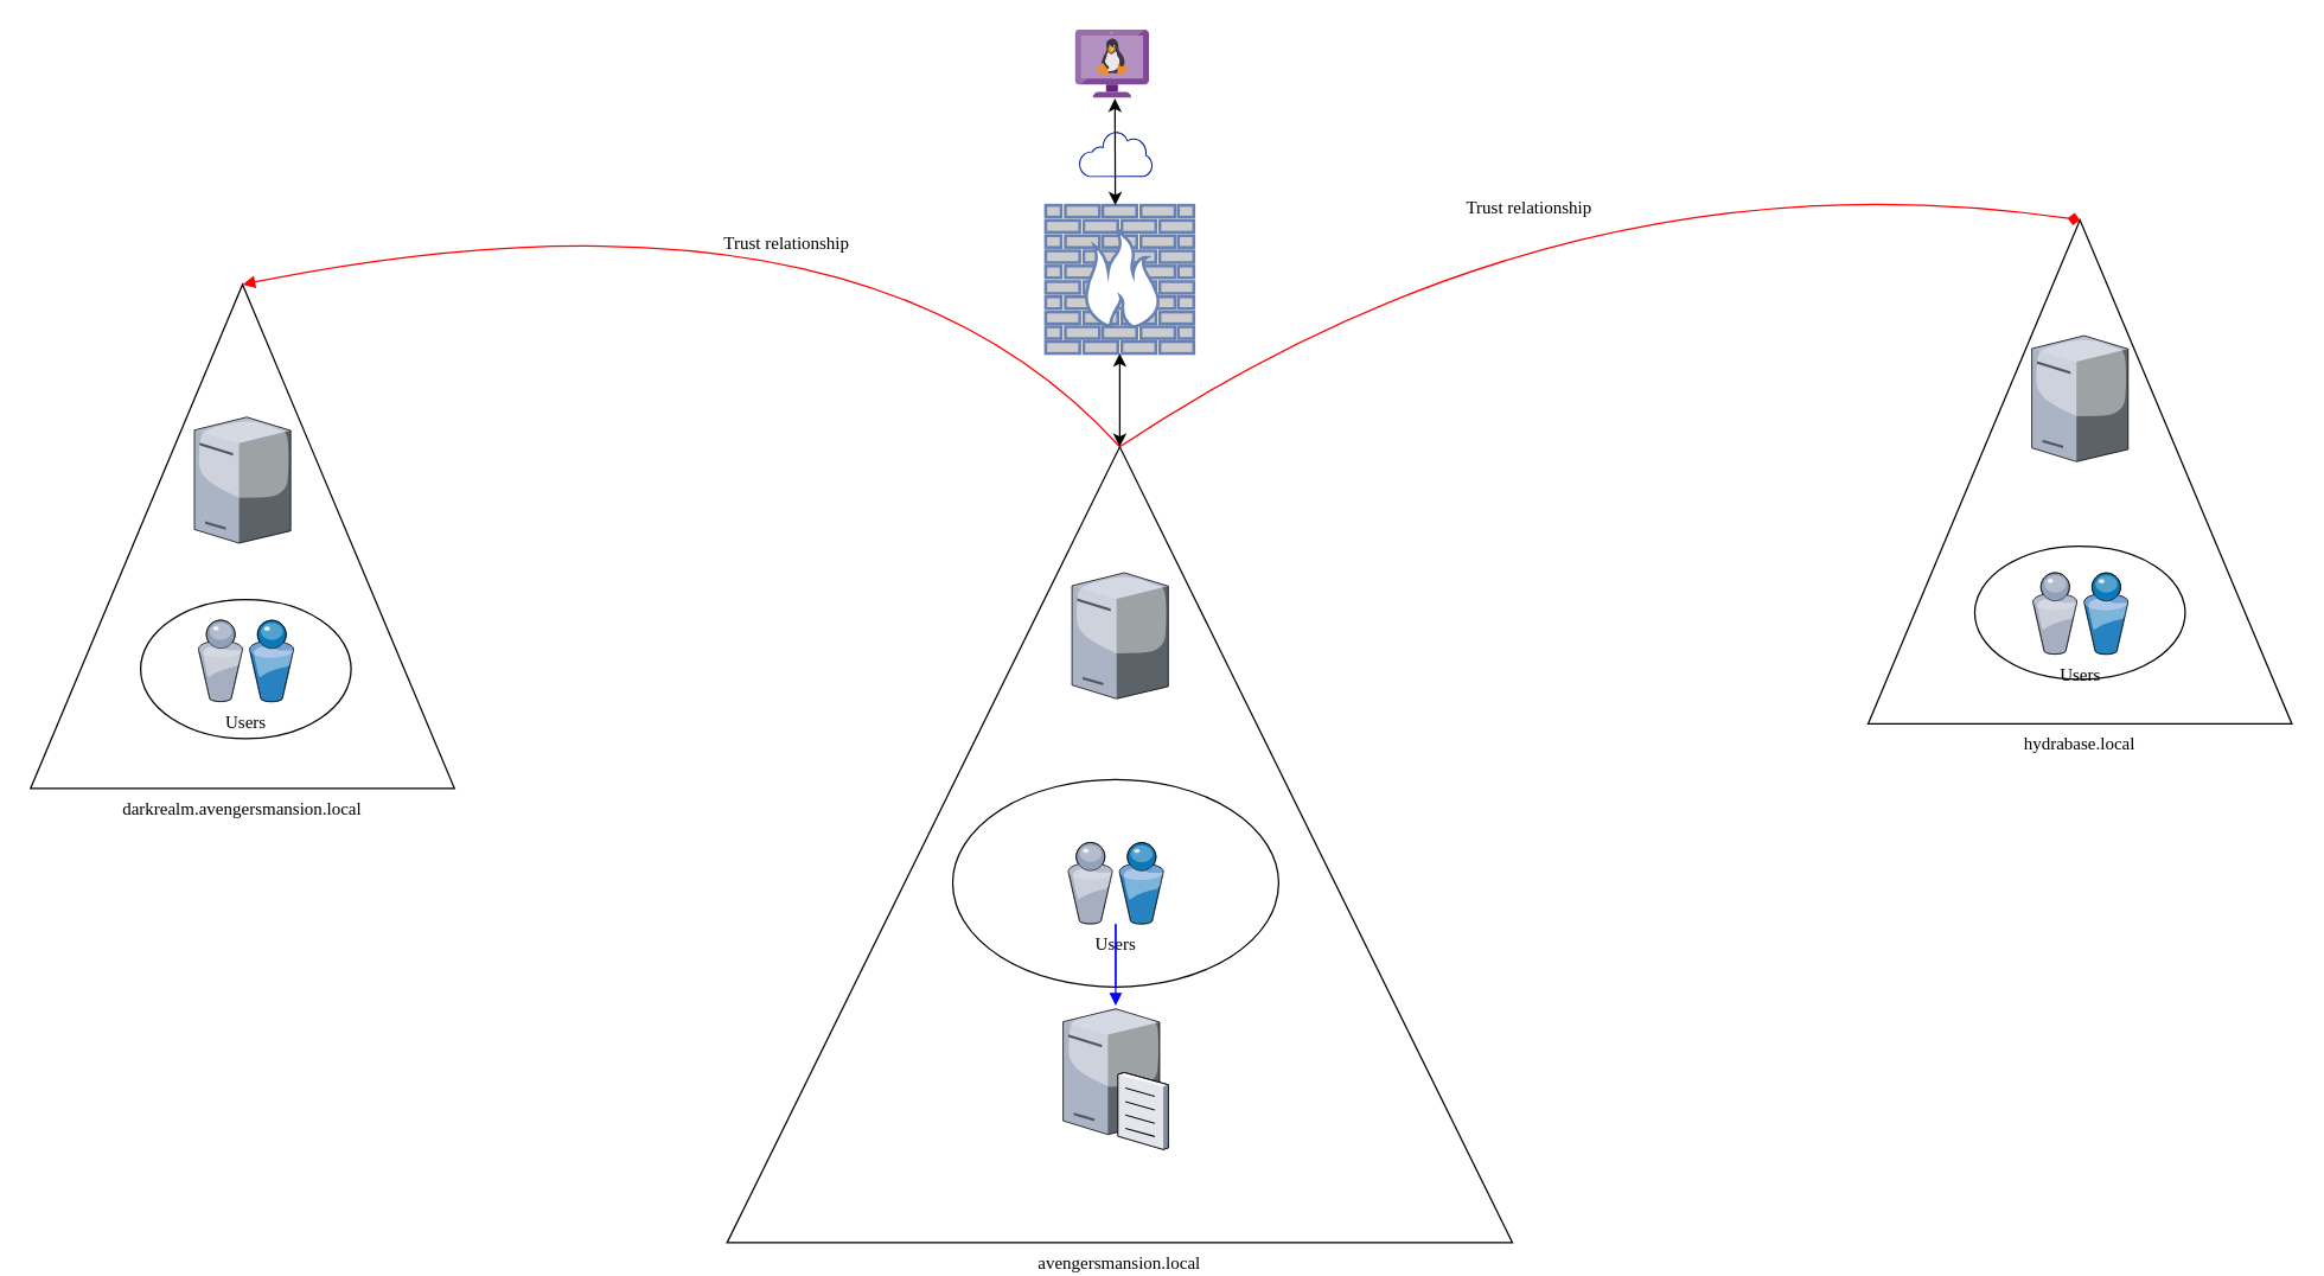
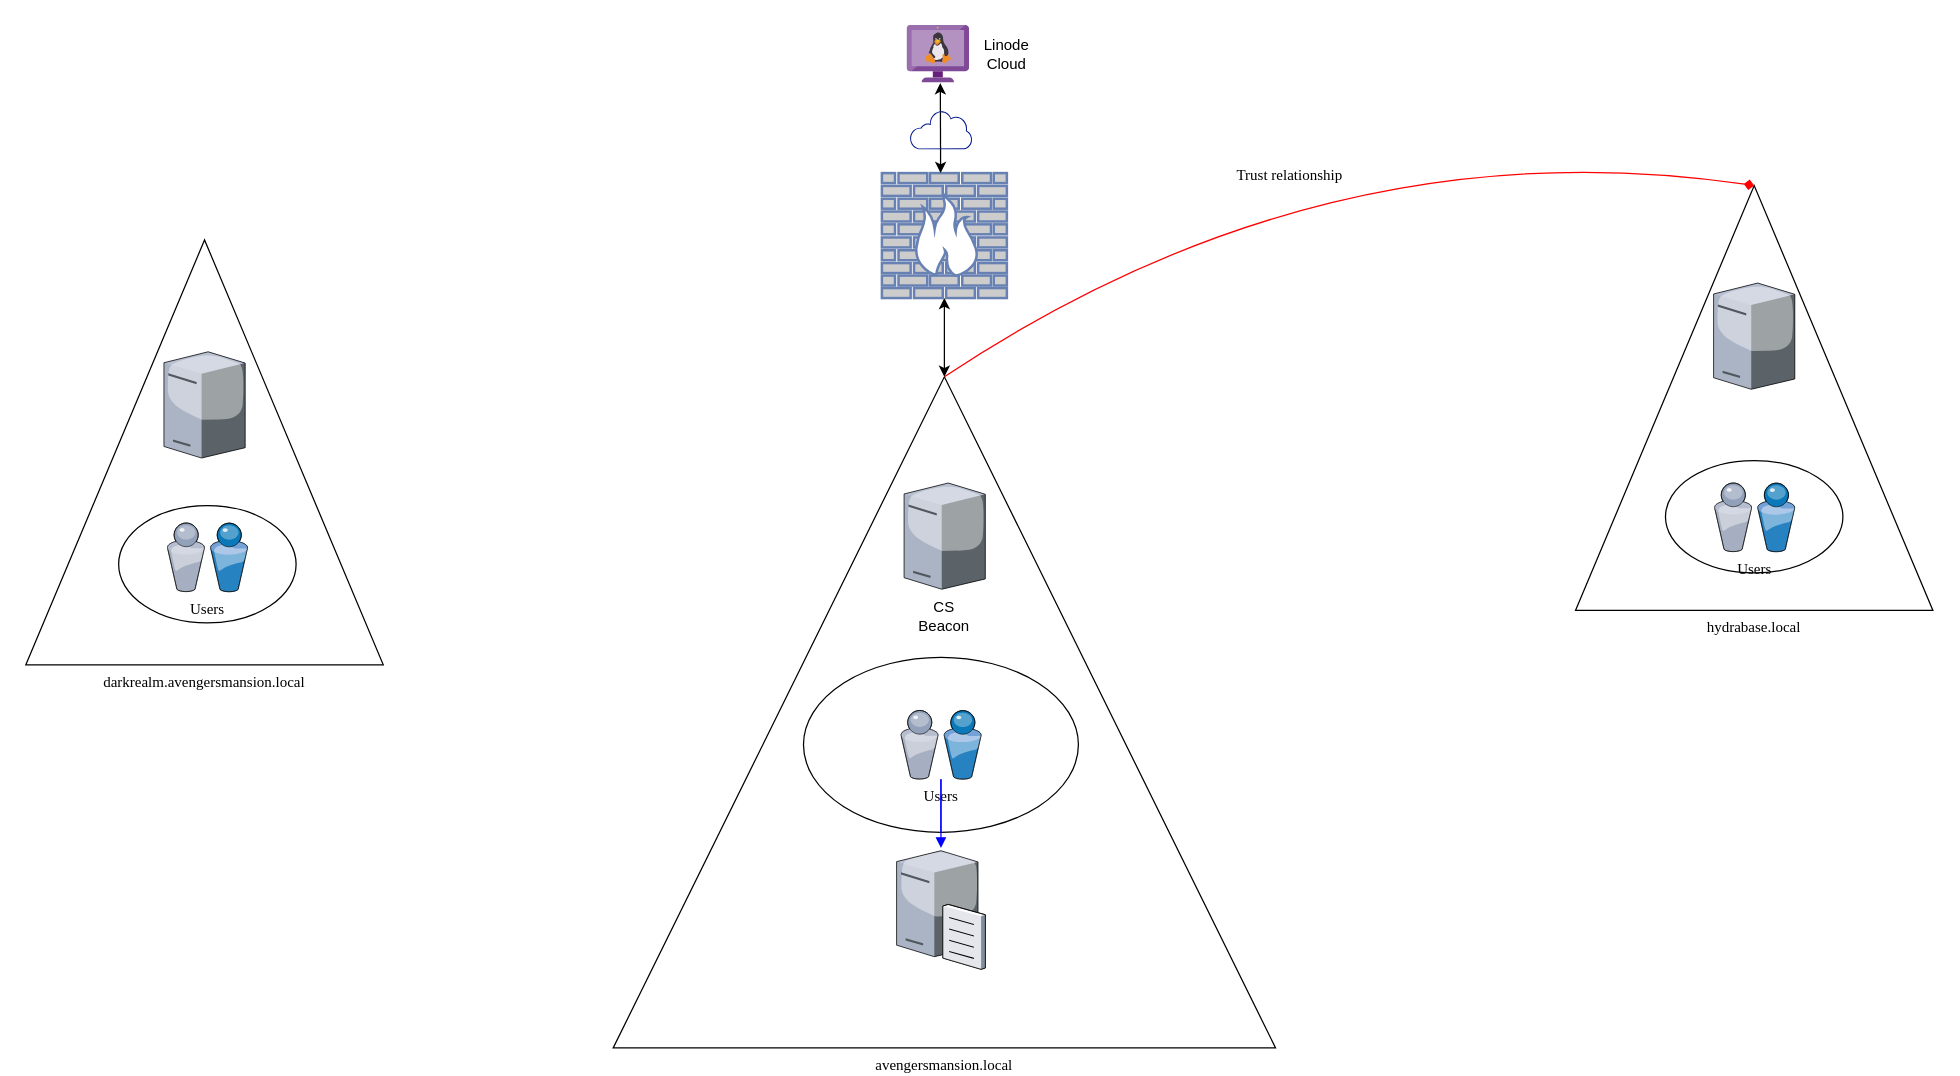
+ <mxCell id="23" value="Linode Cloud" style="text;html=1;strokeColor=none;fillColor=none;align=center;verticalAlign=middle;whiteSpace=wrap;rounded=0;" vertex="1" parent="1"><mxGeometry x="775.25" y="28" width="60" height="30" as="geometry" /></mxCell>
- <mxCell id="16" value="Trust relationship" style="html=1;entryX=1;entryY=0.5;labelBackgroundColor=none;startArrow=none;startFill=0;endArrow=block;endFill=1;strokeColor=#FF0000;strokeWidth=1;fontFamily=Verdana;fontSize=12;curved=1;exitX=1;exitY=0.5;exitDx=0;exitDy=0;" parent="1" target="3" edge="1" source="2"><mxGeometry x="-0.064" y="45" relative="1" as="geometry"><mxPoint x="755" y="218" as="sourcePoint" /><Array as="points"><mxPoint x="580" y="108" /></Array><mxPoint as="offset" /></mxGeometry></mxCell>
+ <mxCell id="22" value="CS Beacon" style="text;html=1;strokeColor=none;fillColor=none;align=center;verticalAlign=middle;whiteSpace=wrap;rounded=0;" vertex="1" parent="1"><mxGeometry x="725.25" y="478" width="60" height="30" as="geometry" /></mxCell>
